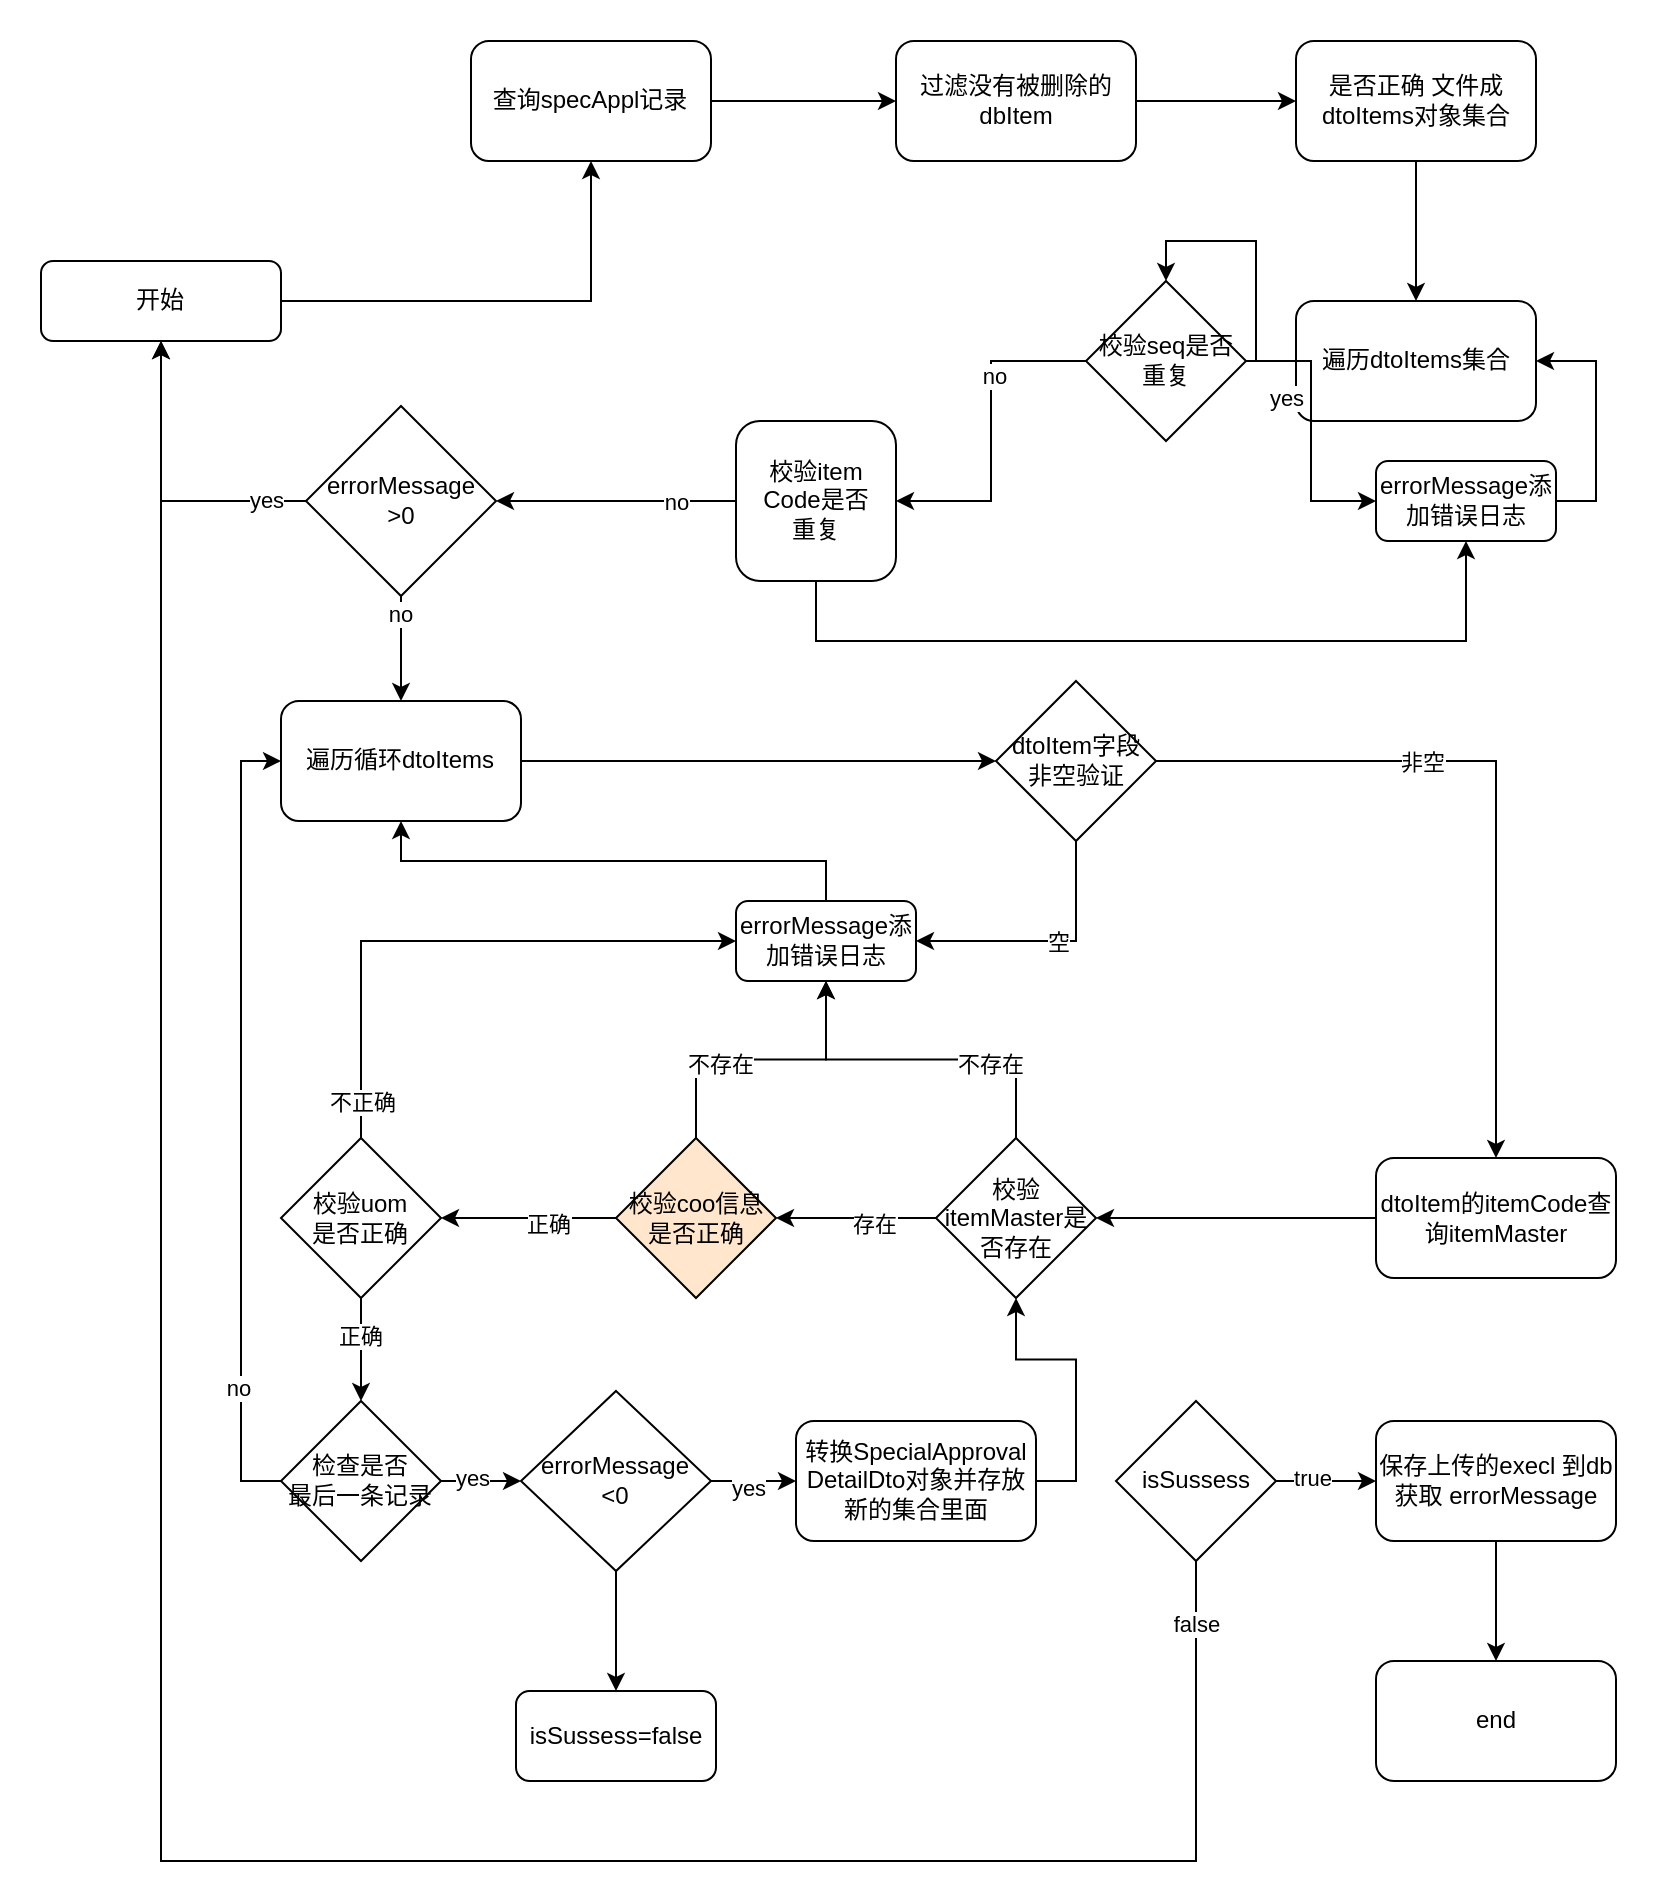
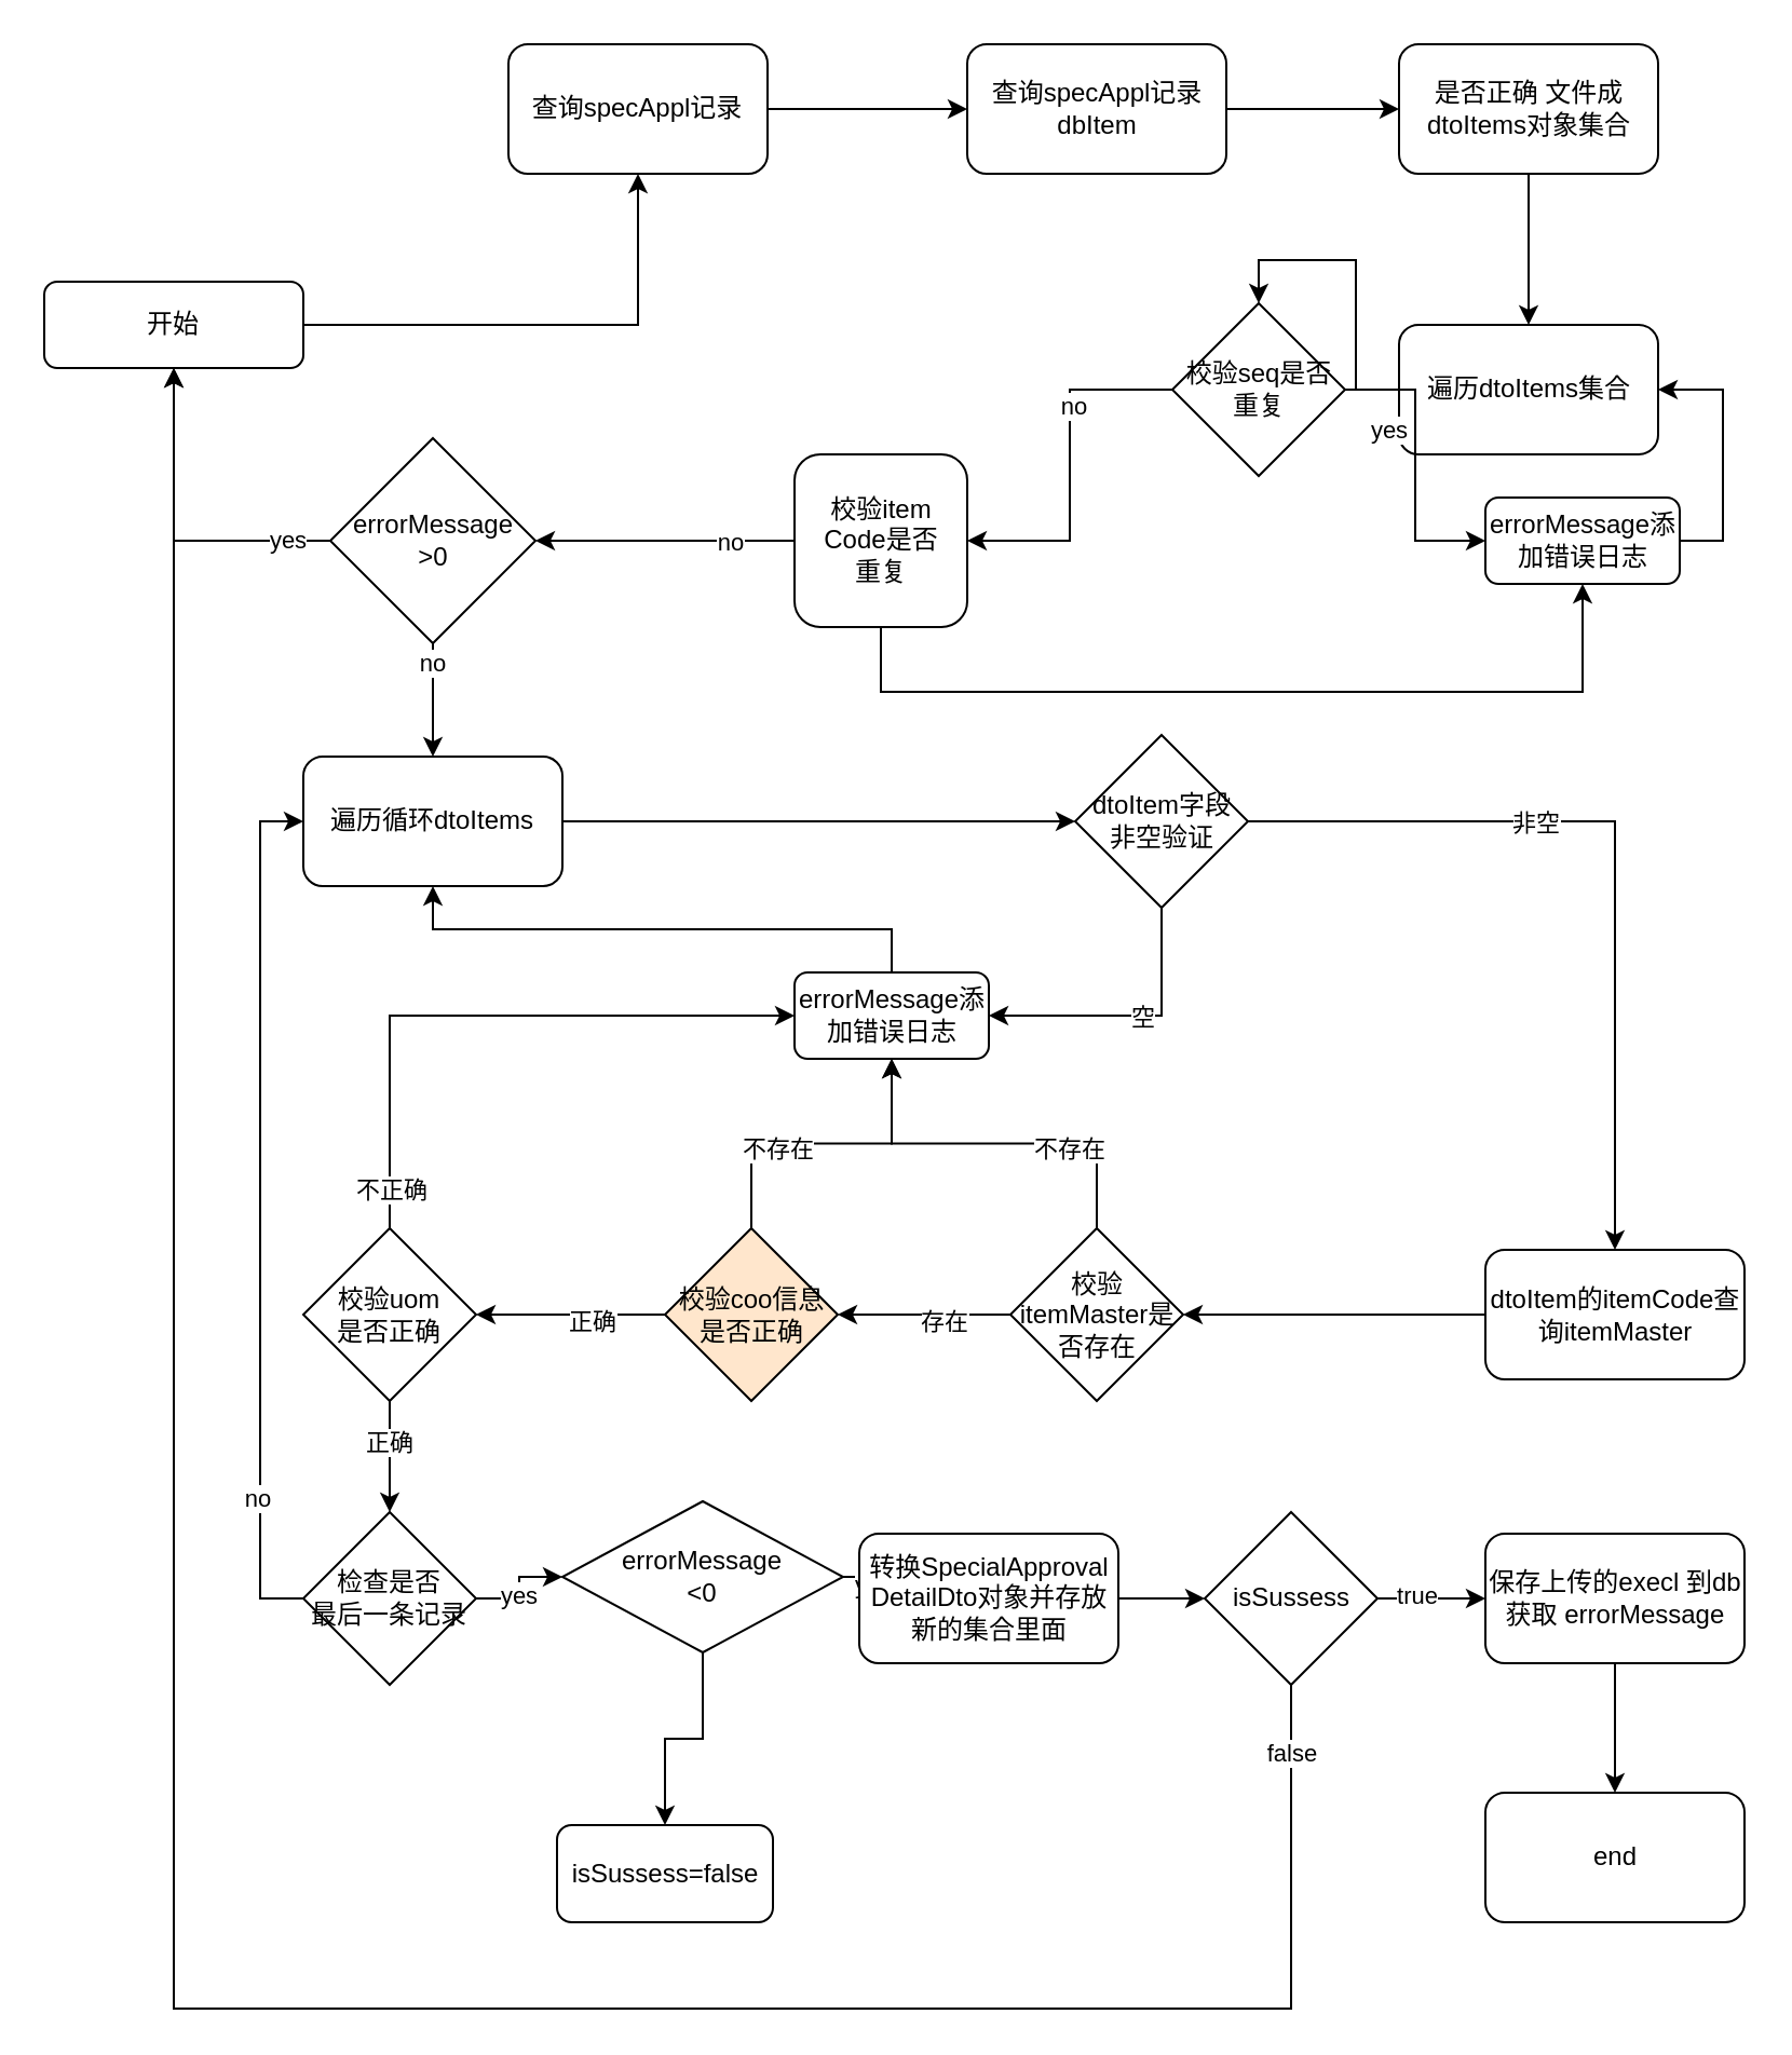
- <mxCell id="7" value="&lt;div&gt;过滤没有被删除的&lt;/div&gt;&lt;div&gt;dbItem&lt;br&gt;&lt;/div&gt;" style="rounded=1;whiteSpace=wrap;html=1;glass=0;strokeWidth=1;shadow=0;" vertex="1" parent="1"><mxGeometry x="447.5" y="20" width="120" height="60" as="geometry" /></mxCell>
+ <mxCell id="7" value="&lt;div&gt;查询specAppl记录&lt;/div&gt;&lt;div&gt;dbItem&lt;br&gt;&lt;/div&gt;" style="rounded=1;whiteSpace=wrap;html=1;glass=0;strokeWidth=1;shadow=0;" vertex="1" parent="1"><mxGeometry x="447.5" y="20" width="120" height="60" as="geometry" /></mxCell>
- <mxCell id="58" style="edgeStyle=orthogonalEdgeStyle;rounded=0;orthogonalLoop=1;jettySize=auto;html=1;exitX=1;exitY=0.5;exitDx=0;exitDy=0;" edge="1" parent="1" source="59" target="43"><mxGeometry relative="1" as="geometry" /></mxCell>
+ <mxCell id="58" style="edgeStyle=orthogonalEdgeStyle;rounded=0;orthogonalLoop=1;jettySize=auto;html=1;exitX=1;exitY=0.5;exitDx=0;exitDy=0;entryX=0;entryY=0.5;entryDx=0;entryDy=0;" edge="1" parent="1" source="59" target="65"><mxGeometry relative="1" as="geometry" /></mxCell>
- <mxCell id="57" value="&lt;div&gt;errorMessage&lt;/div&gt;&lt;div&gt;&amp;lt;0&lt;br&gt;&lt;/div&gt;" style="rhombus;whiteSpace=wrap;html=1;" vertex="1" parent="1"><mxGeometry x="260" y="695" width="95" height="90" as="geometry" /></mxCell>
+ <mxCell id="57" value="&lt;div&gt;errorMessage&lt;/div&gt;&lt;div&gt;&amp;lt;0&lt;br&gt;&lt;/div&gt;" style="rhombus;whiteSpace=wrap;html=1;" vertex="1" parent="1"><mxGeometry x="260" y="695" width="130" height="70" as="geometry" /></mxCell>
